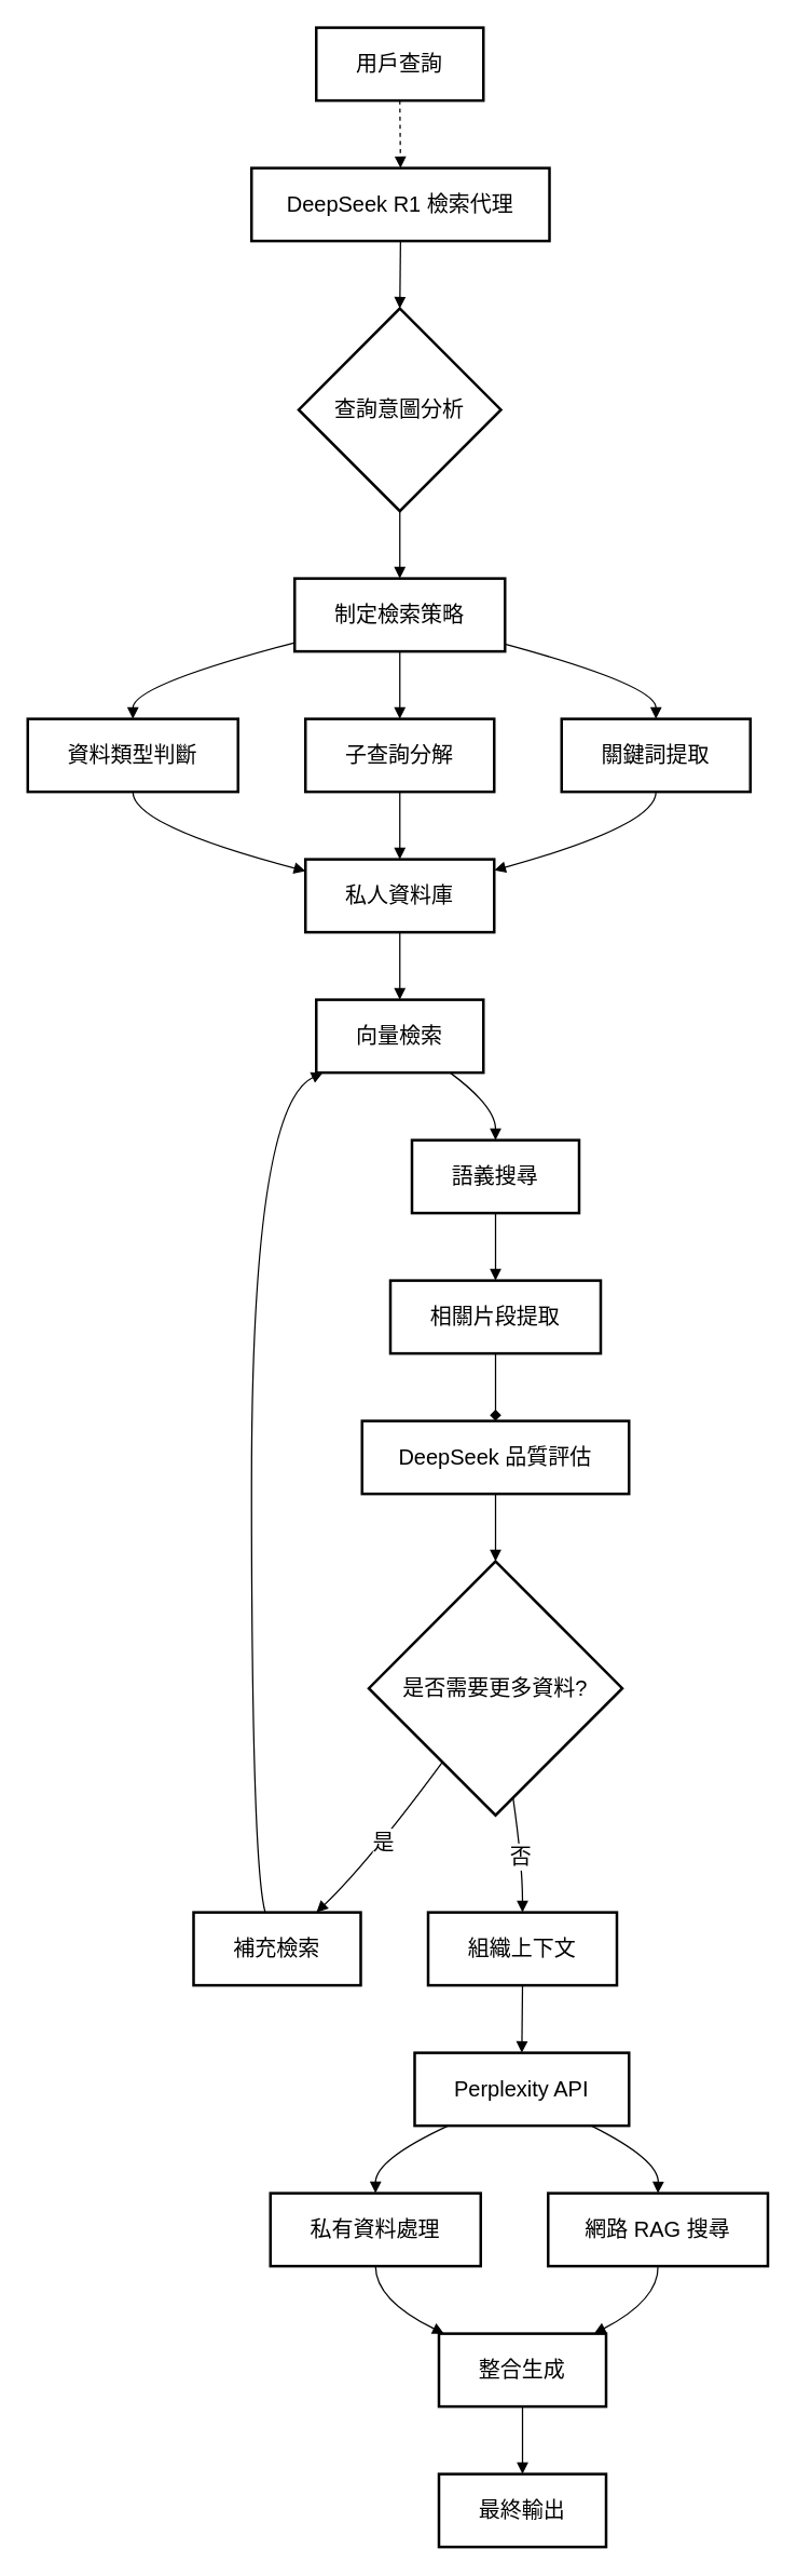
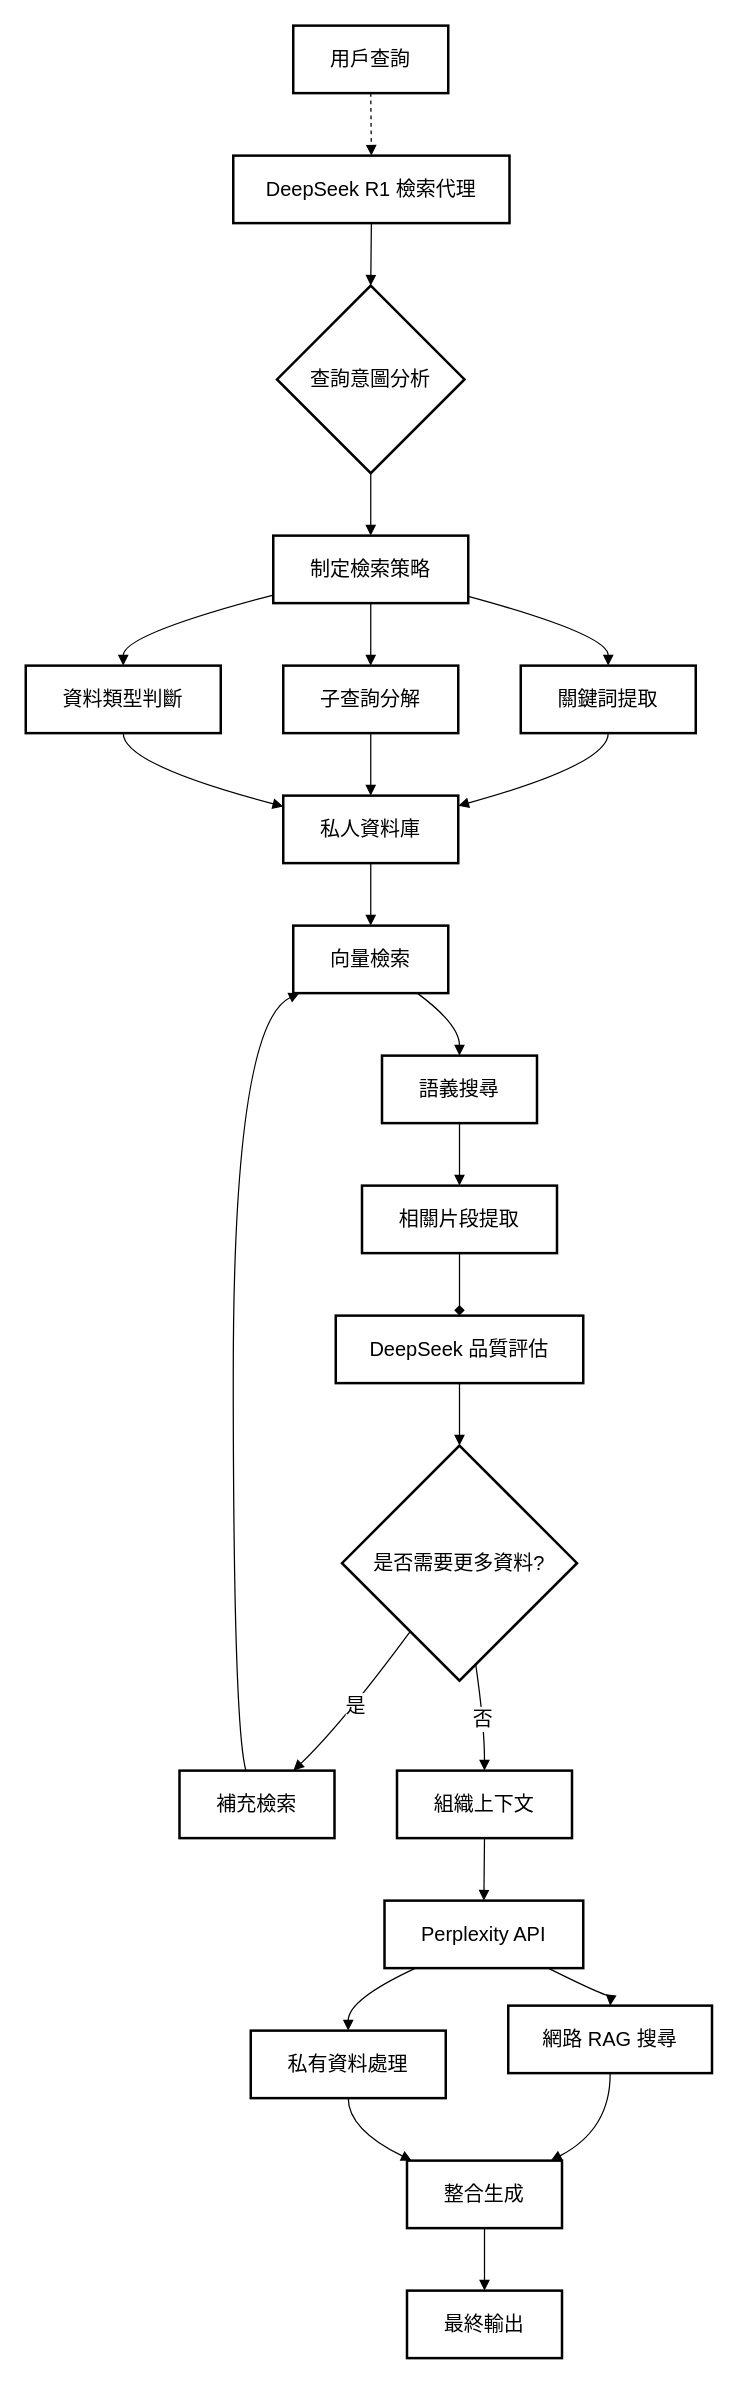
- <mxCell id="18" value="網路 RAG 搜尋" style="whiteSpace=wrap;strokeWidth=2;fontSize=16;" vertex="1" parent="1"><mxGeometry x="406" y="1624" width="163" height="54" as="geometry" /></mxCell>
+ <mxCell id="18" value="網路 RAG 搜尋" style="whiteSpace=wrap;strokeWidth=2;fontSize=16;" vertex="1" parent="1"><mxGeometry x="406" y="1604" width="163" height="54" as="geometry" /></mxCell>
